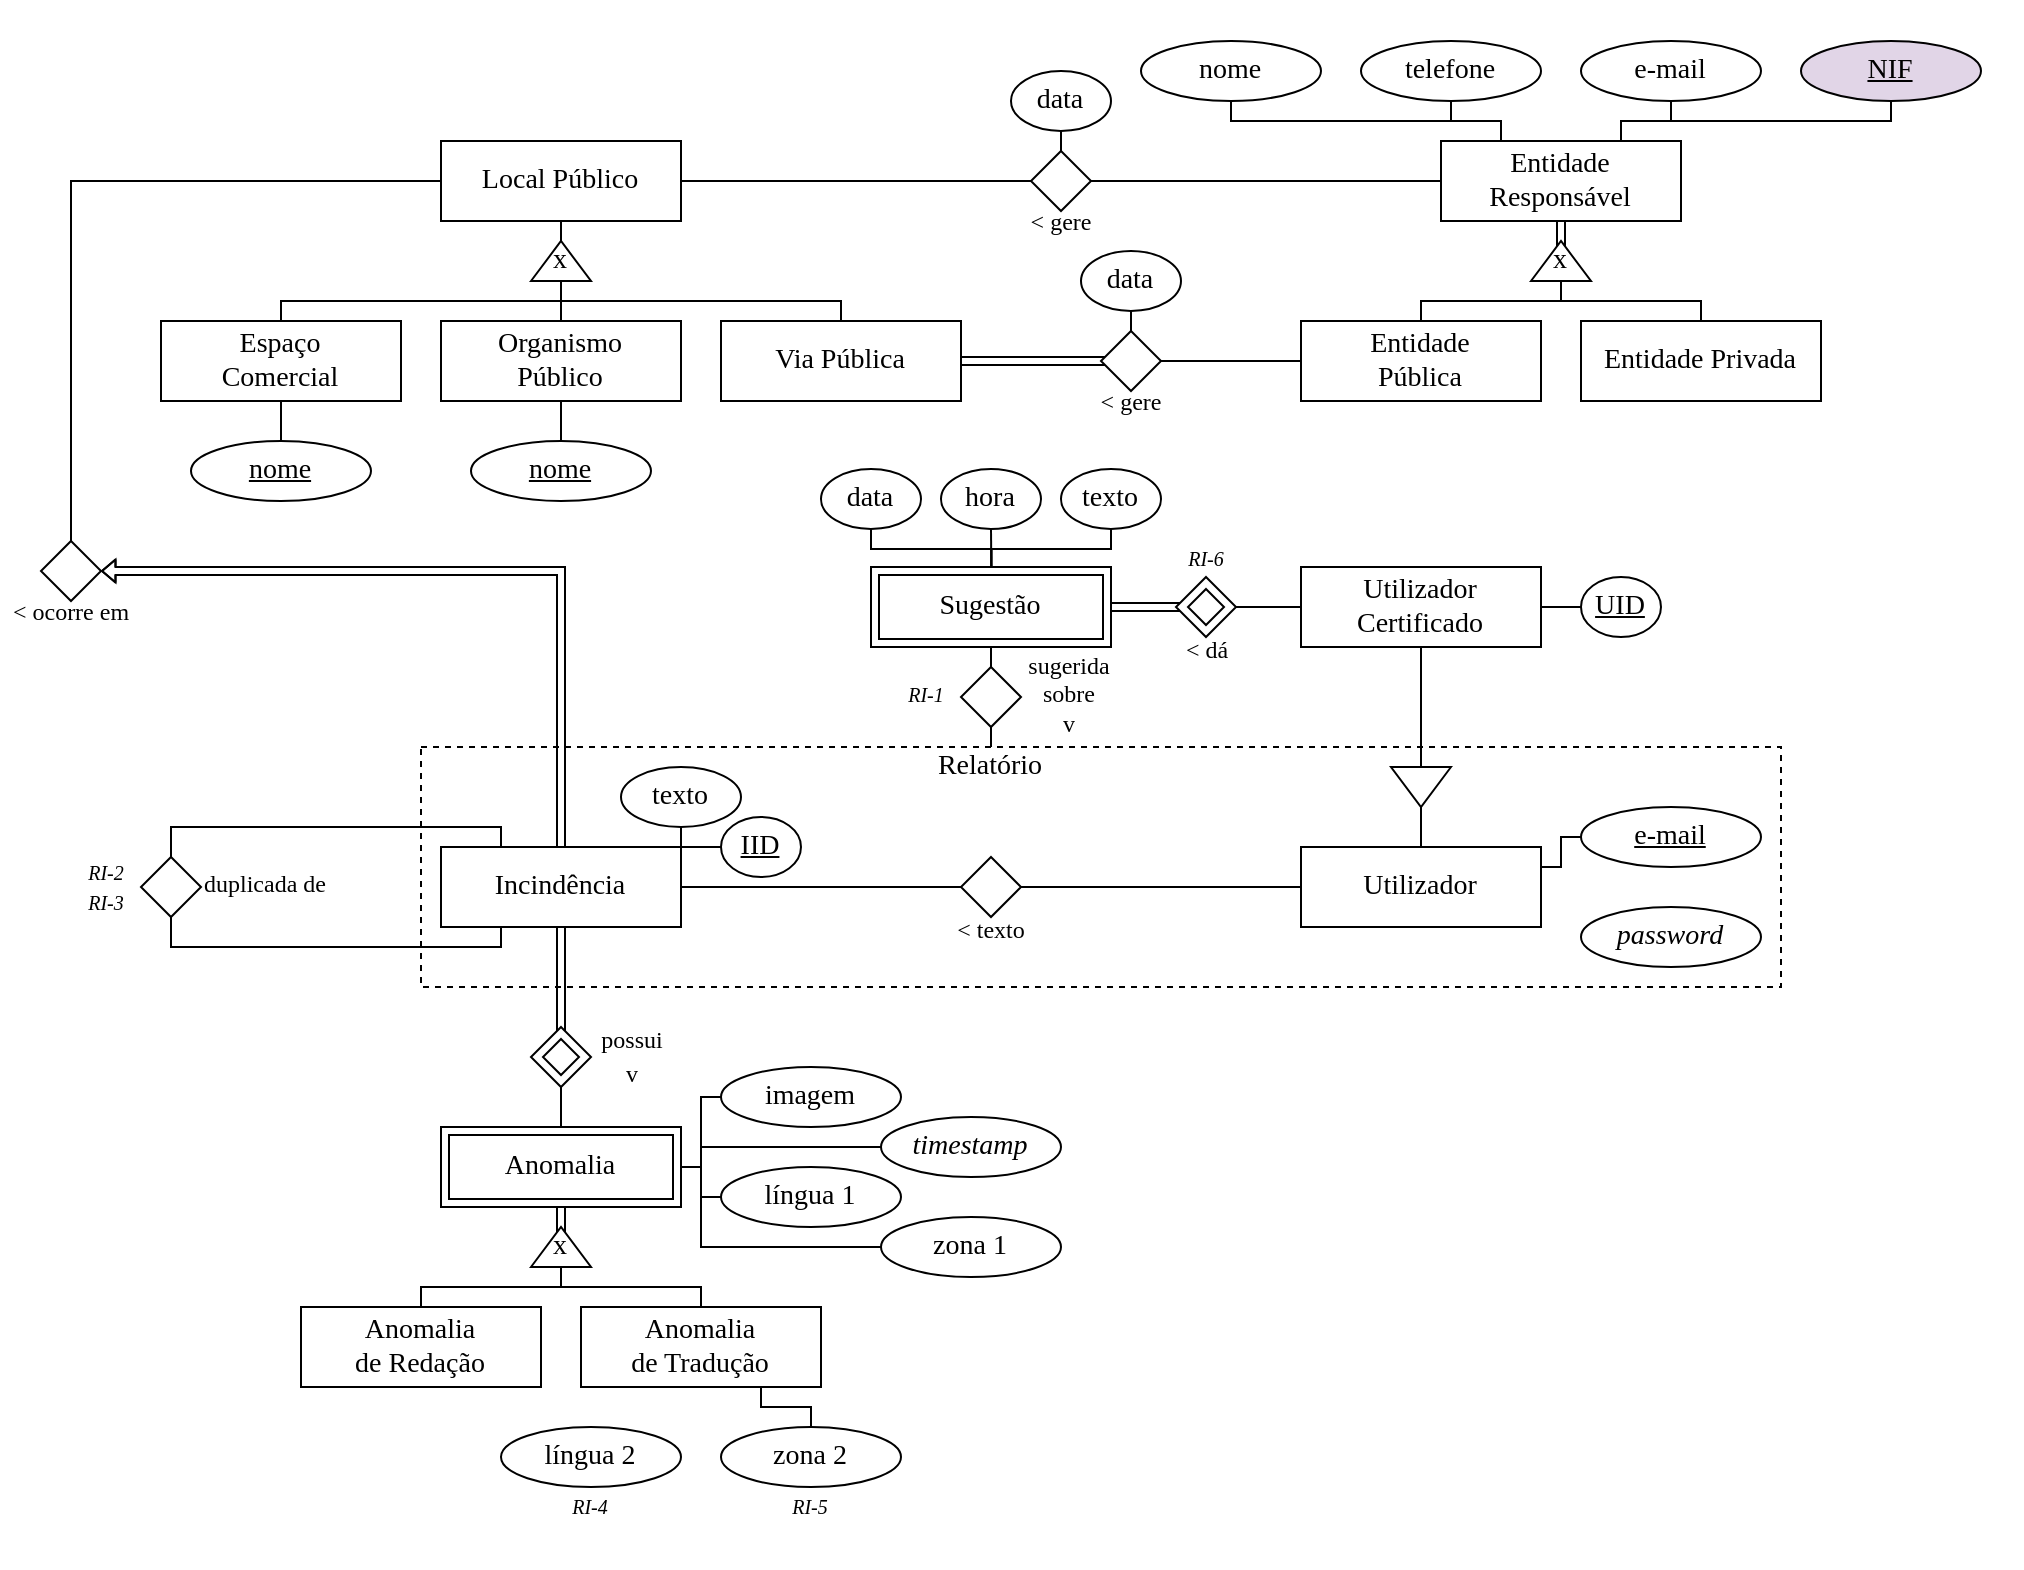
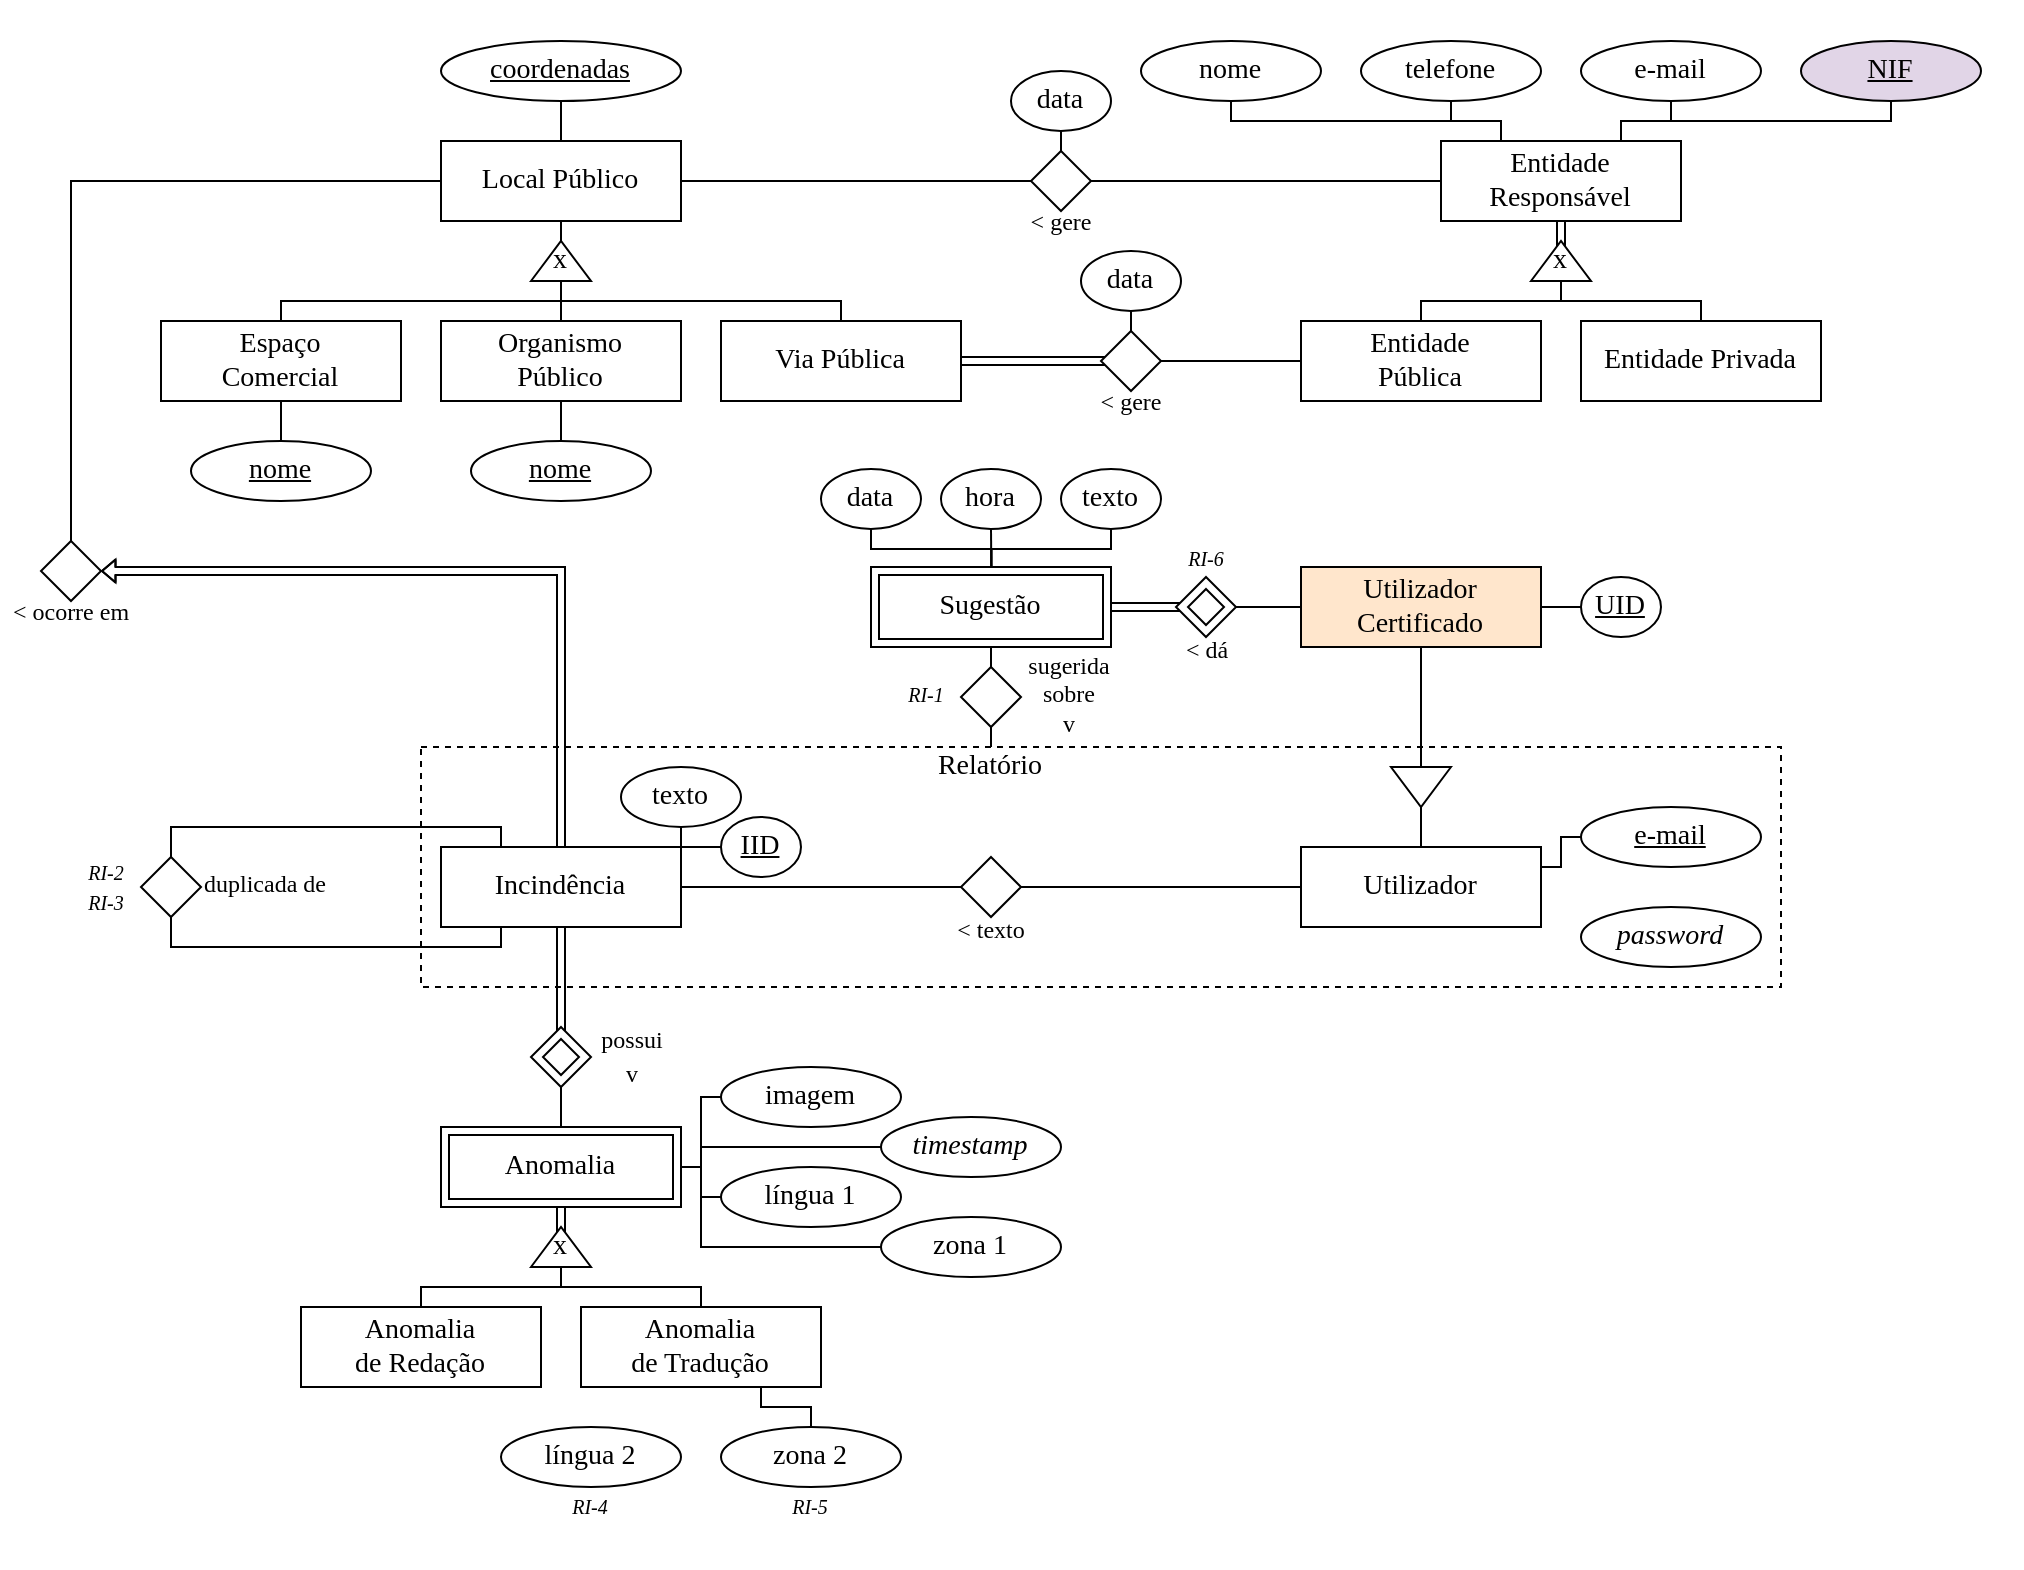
+ <mxCell id="10" value="coordenadas" style="ellipse;whiteSpace=wrap;html=1;fontFamily=Verdana;fontSize=14;fontStyle=4" parent="1" vertex="1"><mxGeometry x="220" y="20" width="120" height="30" as="geometry" /></mxCell>
+ <mxCell id="9" style="edgeStyle=elbowEdgeStyle;rounded=0;orthogonalLoop=1;jettySize=auto;elbow=vertical;html=1;exitX=0.5;exitY=1;exitDx=0;exitDy=0;entryX=0.5;entryY=0;entryDx=0;entryDy=0;shadow=0;endArrow=none;fontFamily=Verdana;fontSize=12;" parent="1" source="10" target="8" edge="1"><mxGeometry relative="1" as="geometry" /></mxCell>
- <mxCell id="79" value="&lt;font style=&quot;font-size: 14px&quot;&gt;Utilizador&lt;br&gt;Certificado&lt;br&gt;&lt;/font&gt;" style="rounded=0;whiteSpace=wrap;html=1;fontFamily=Verdana;fontSize=12;align=center;" parent="1" vertex="1"><mxGeometry x="650" y="283" width="120" height="40" as="geometry" /></mxCell>
+ <mxCell id="79" value="&lt;font style=&quot;font-size: 14px&quot;&gt;Utilizador&lt;br&gt;Certificado&lt;br&gt;&lt;/font&gt;" style="rounded=0;whiteSpace=wrap;html=1;fontFamily=Verdana;fontSize=12;align=center;fillColor=#ffe6cc;" parent="1" vertex="1"><mxGeometry x="650" y="283" width="120" height="40" as="geometry" /></mxCell>
